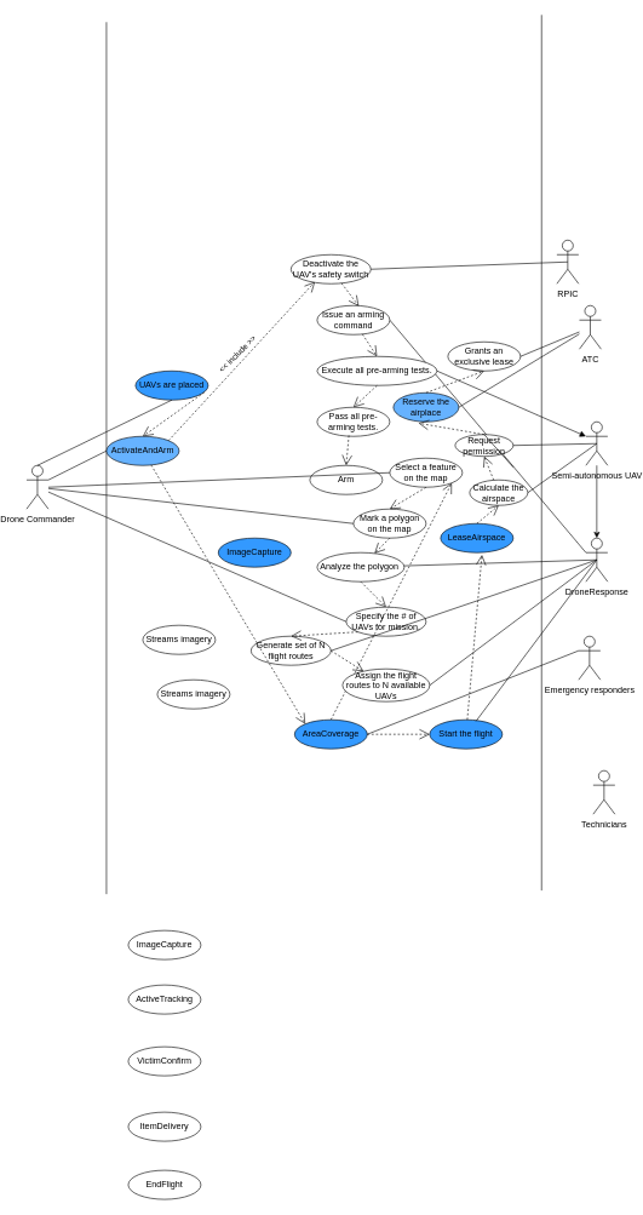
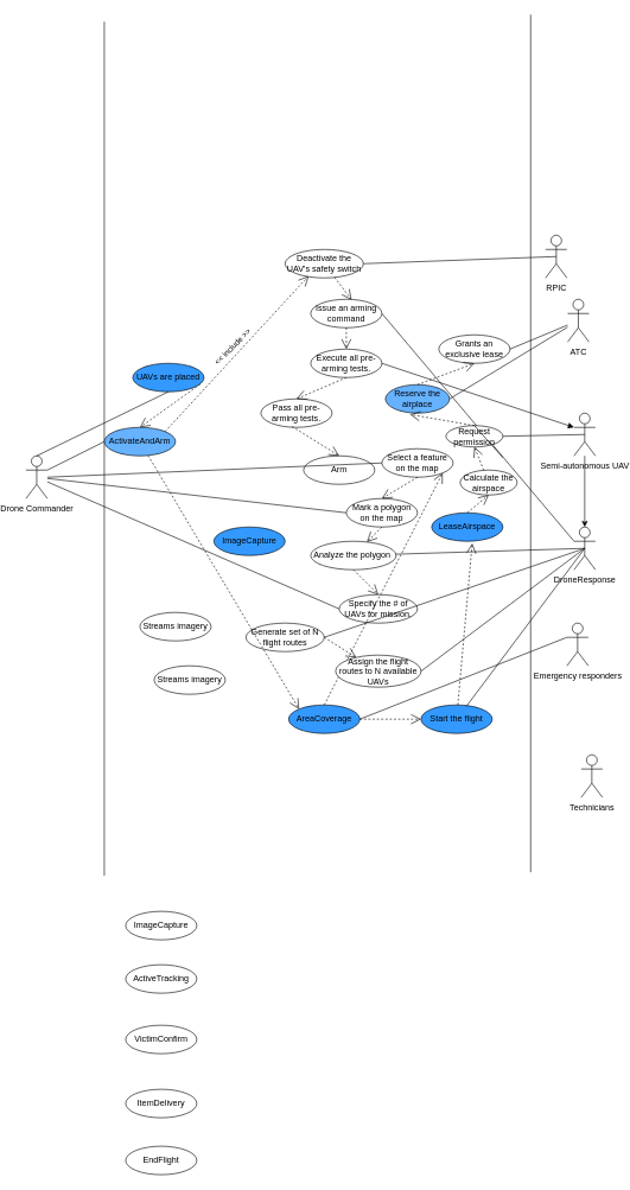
- <mxCell id="26" value="Execute all pre-arming tests." style="ellipse;whiteSpace=wrap;html=1;align=center;" vertex="1" parent="1"><mxGeometry x="420" y="490" width="165" height="40" as="geometry" /></mxCell>
+ <mxCell id="26" value="Execute all pre-arming tests." style="ellipse;whiteSpace=wrap;html=1;align=center;" vertex="1" parent="1"><mxGeometry x="420" y="490" width="100" height="40" as="geometry" /></mxCell>
- <mxCell id="28" value="Pass all pre-arming tests." style="ellipse;whiteSpace=wrap;html=1;align=center;" vertex="1" parent="1"><mxGeometry x="420" y="560" width="100" height="40" as="geometry" /></mxCell>
+ <mxCell id="28" value="Pass all pre-arming tests." style="ellipse;whiteSpace=wrap;html=1;align=center;" vertex="1" parent="1"><mxGeometry x="350" y="560" width="100" height="40" as="geometry" /></mxCell>
- <mxCell id="31" value="" style="endArrow=none;html=1;rounded=0;exitX=1;exitY=0.5;exitDx=0;exitDy=0;entryX=0.5;entryY=0.5;entryDx=0;entryDy=0;entryPerimeter=0;" edge="1" parent="1" source="57" target="5"><mxGeometry width="50" height="50" relative="1" as="geometry"><mxPoint x="620" y="710" as="sourcePoint" /><mxPoint x="860" y="720" as="targetPoint" /></mxGeometry></mxCell>
- <mxCell id="69" value="" style="endArrow=open;endSize=12;dashed=1;html=1;rounded=0;exitX=0;exitY=1;exitDx=0;exitDy=0;entryX=0.5;entryY=0;entryDx=0;entryDy=0;" edge="1" parent="1" source="38" target="44"><mxGeometry x="-0.185" y="26" width="160" relative="1" as="geometry"><mxPoint x="274" y="894" as="sourcePoint" /><mxPoint x="270" y="935" as="targetPoint" /><mxPoint as="offset" /><Array as="points" /></mxGeometry></mxCell>
